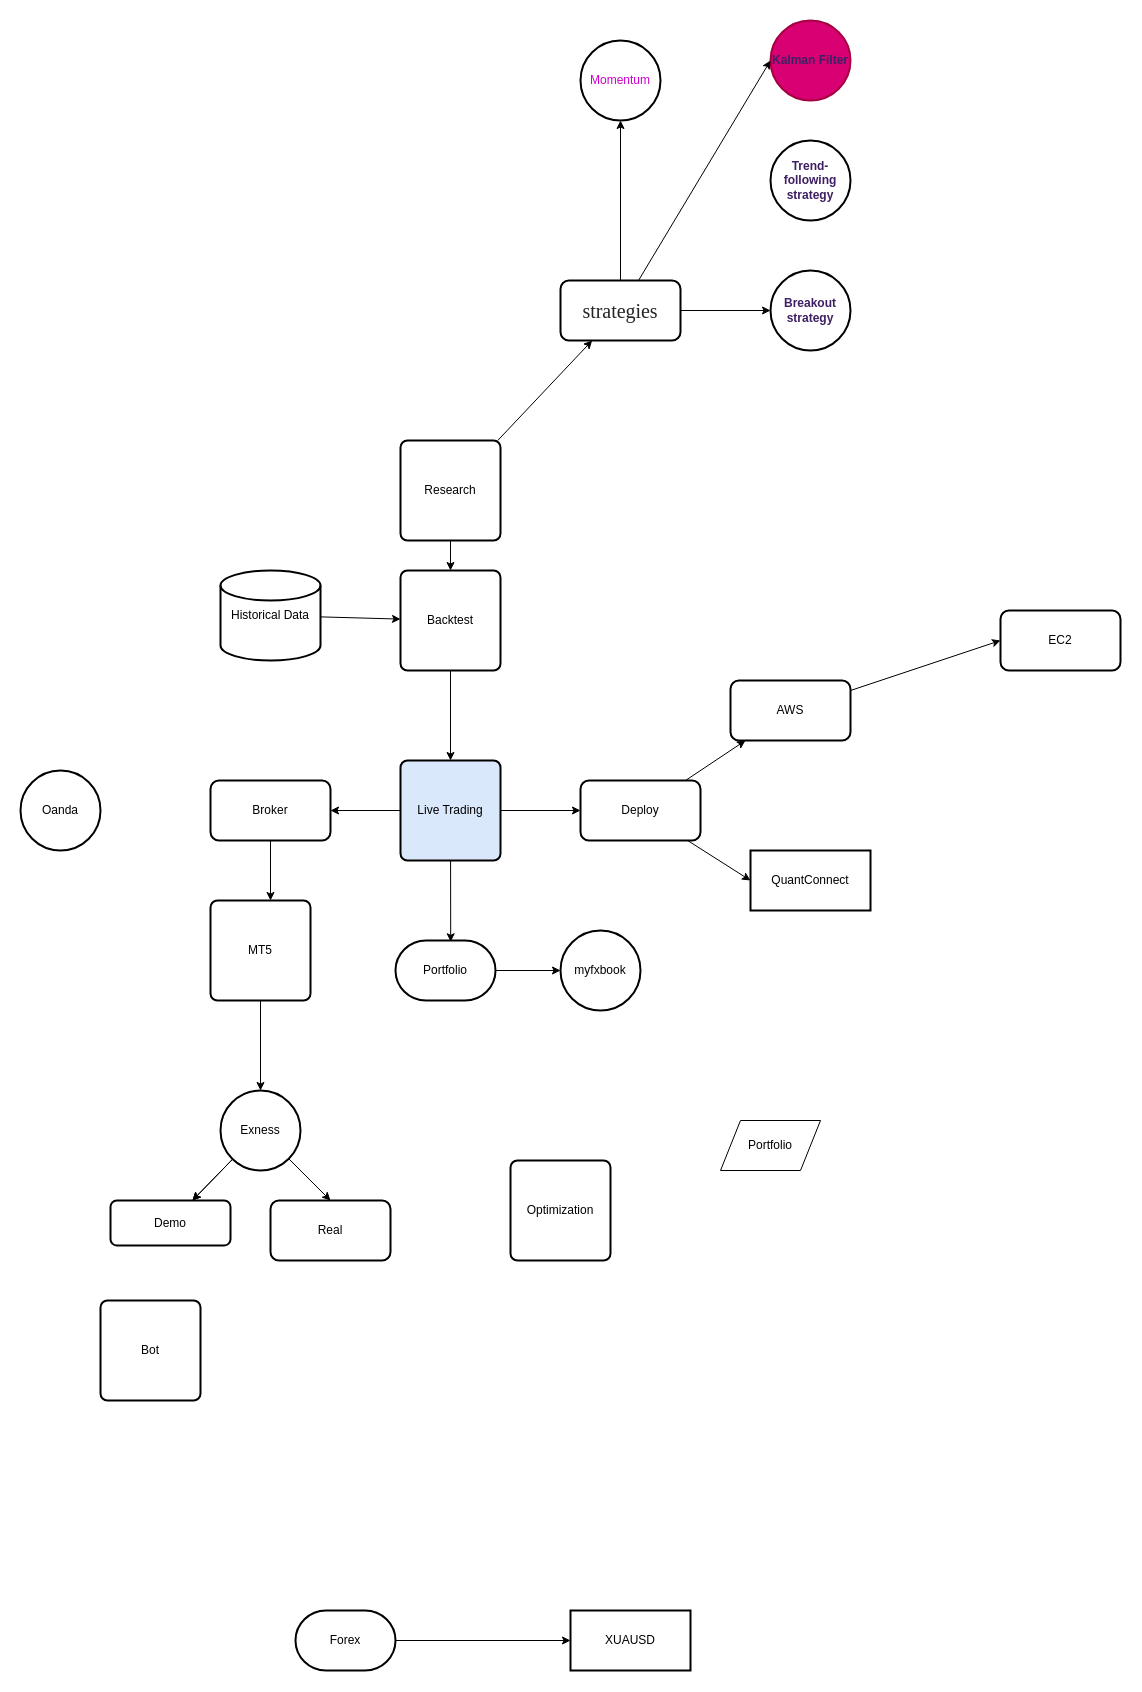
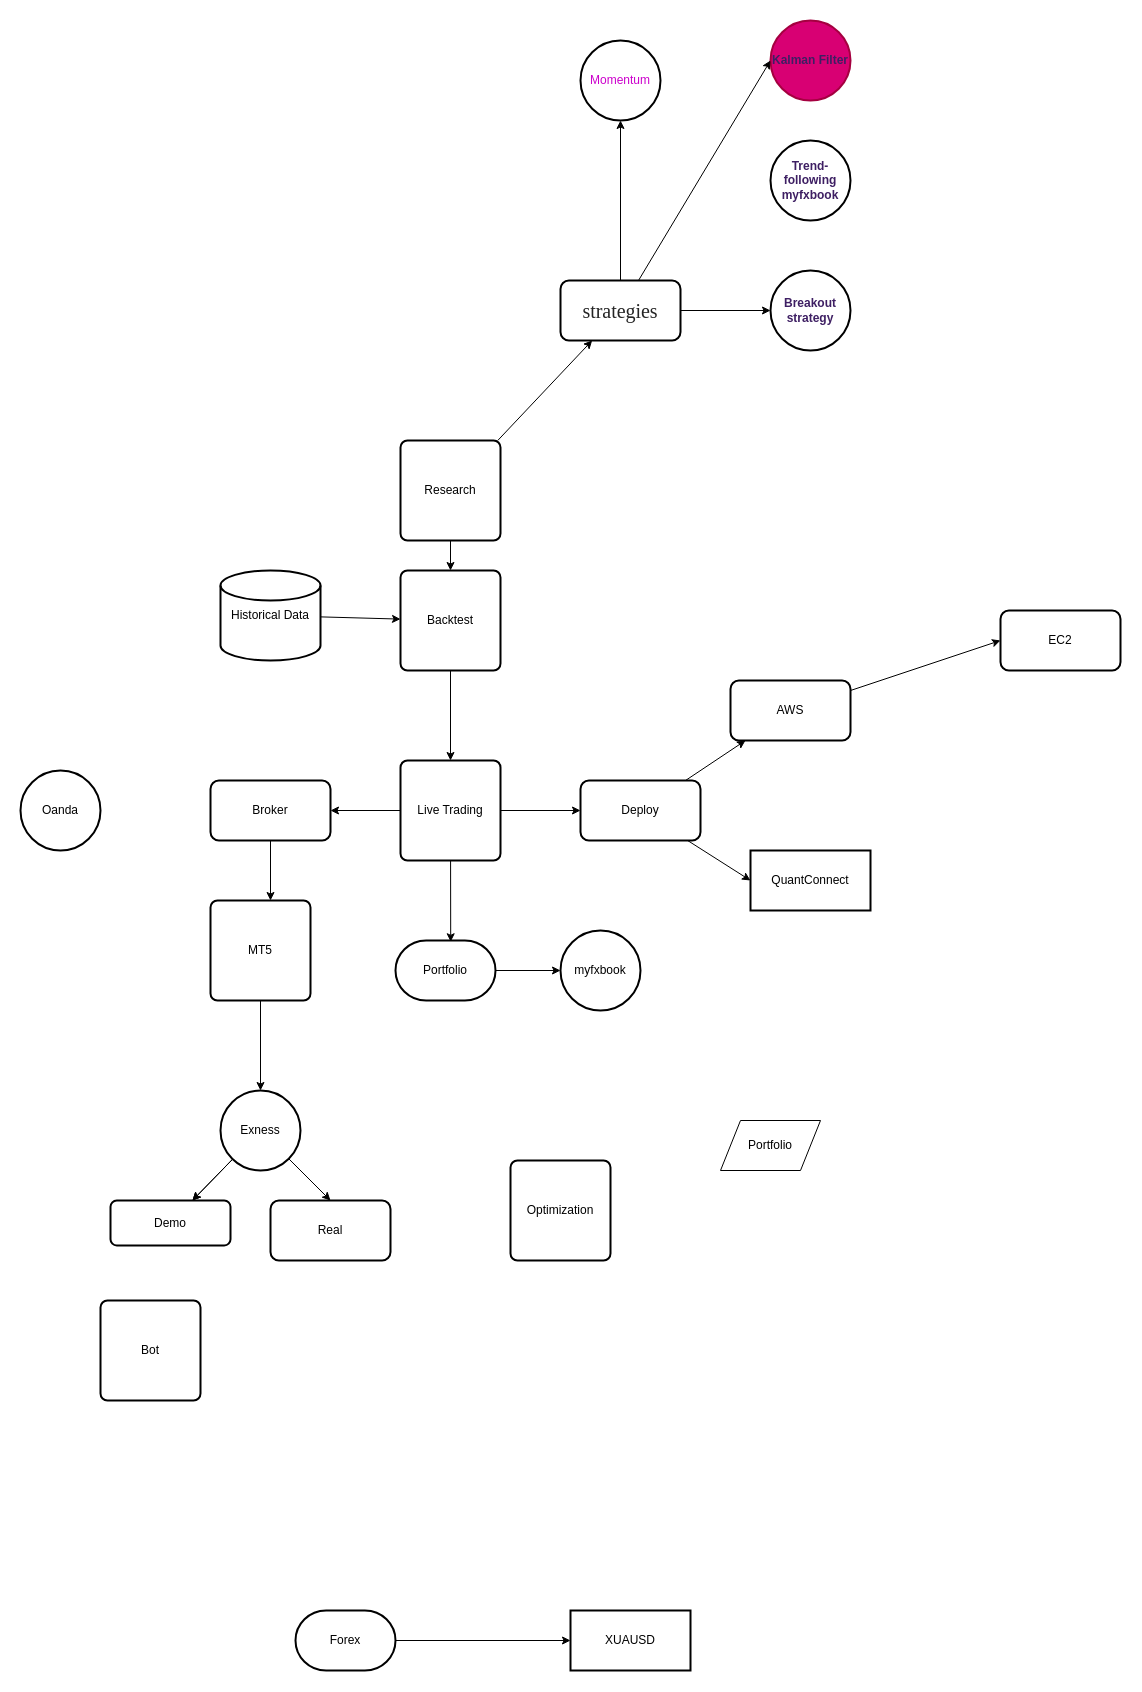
- <mxCell id="19" value="&lt;span style=&quot;color: rgb(62, 31, 99); font-weight: 700;&quot; class=&quot;OYPEnA white-space-prewrap text-decoration-none text-strikethrough-none&quot;&gt; &lt;/span&gt;&lt;span style=&quot;color: rgb(62, 31, 99); font-weight: 700;&quot; class=&quot;OYPEnA text-decoration-none text-strikethrough-none&quot;&gt;Trend-following strategy&lt;/span&gt;&lt;span style=&quot;color: rgb(62, 31, 99); font-weight: 700;&quot; class=&quot;OYPEnA text-decoration-none text-strikethrough-none white-space-prewrap&quot;&gt;&lt;/span&gt;" style="ellipse;whiteSpace=wrap;html=1;rounded=1;arcSize=14;strokeWidth=2;" parent="1" vertex="1"><mxGeometry x="770" y="140" width="80" height="80" as="geometry" /></mxCell>
+ <mxCell id="19" value="&lt;span style=&quot;color: rgb(62, 31, 99); font-weight: 700;&quot; class=&quot;OYPEnA white-space-prewrap text-decoration-none text-strikethrough-none&quot;&gt; &lt;/span&gt;&lt;span style=&quot;color: rgb(62, 31, 99); font-weight: 700;&quot; class=&quot;OYPEnA text-decoration-none text-strikethrough-none&quot;&gt;Trend-following myfxbook&lt;/span&gt;&lt;span style=&quot;color: rgb(62, 31, 99); font-weight: 700;&quot; class=&quot;OYPEnA text-decoration-none text-strikethrough-none white-space-prewrap&quot;&gt;&lt;/span&gt;" style="ellipse;whiteSpace=wrap;html=1;rounded=1;arcSize=14;strokeWidth=2;" parent="1" vertex="1"><mxGeometry x="770" y="140" width="80" height="80" as="geometry" /></mxCell>
- <mxCell id="12" value="Live Trading" style="rounded=1;whiteSpace=wrap;html=1;absoluteArcSize=1;arcSize=14;strokeWidth=2;fillColor=#dae8fc;" parent="1" vertex="1"><mxGeometry x="400" y="760" width="100" height="100" as="geometry" /></mxCell>
+ <mxCell id="12" value="Live Trading" style="rounded=1;whiteSpace=wrap;html=1;absoluteArcSize=1;arcSize=14;strokeWidth=2;" parent="1" vertex="1"><mxGeometry x="400" y="760" width="100" height="100" as="geometry" /></mxCell>
